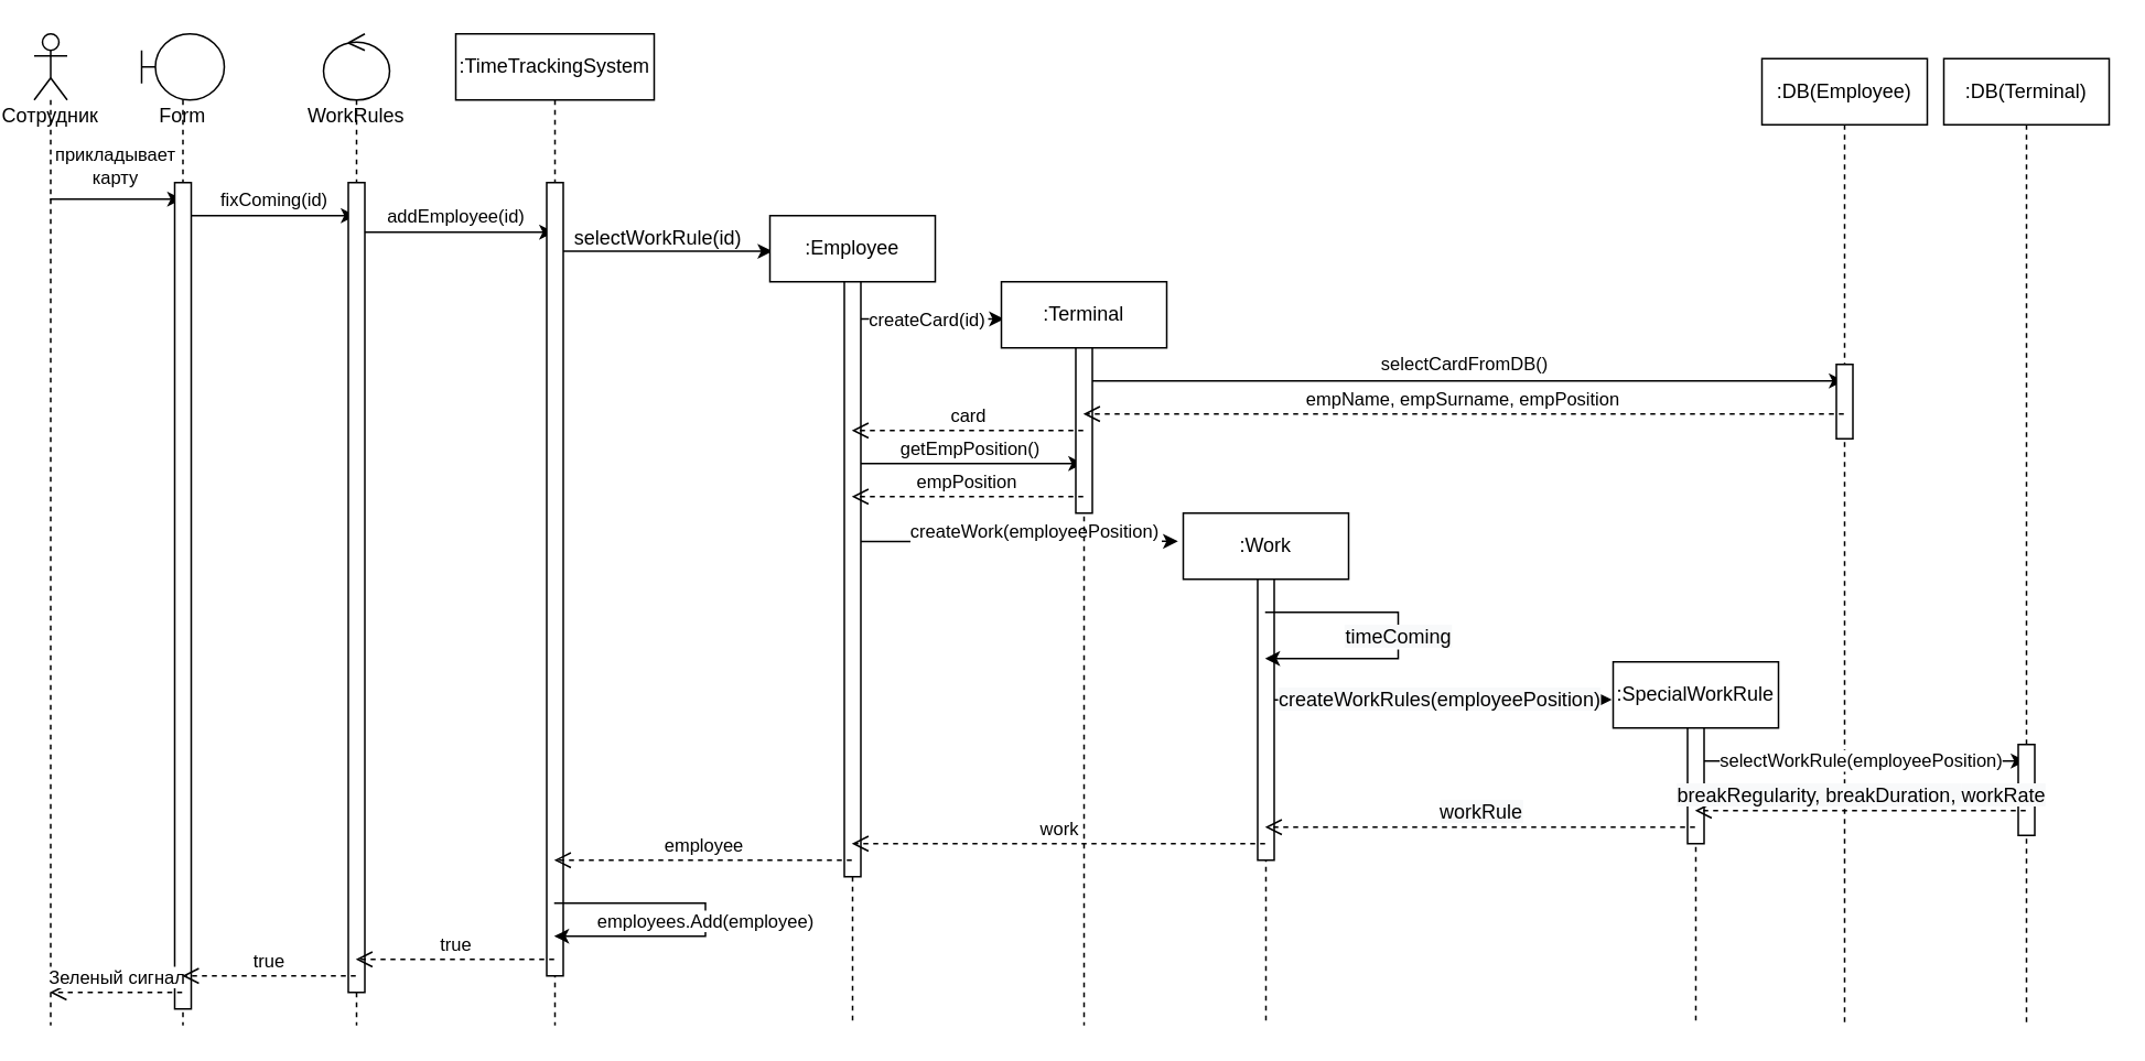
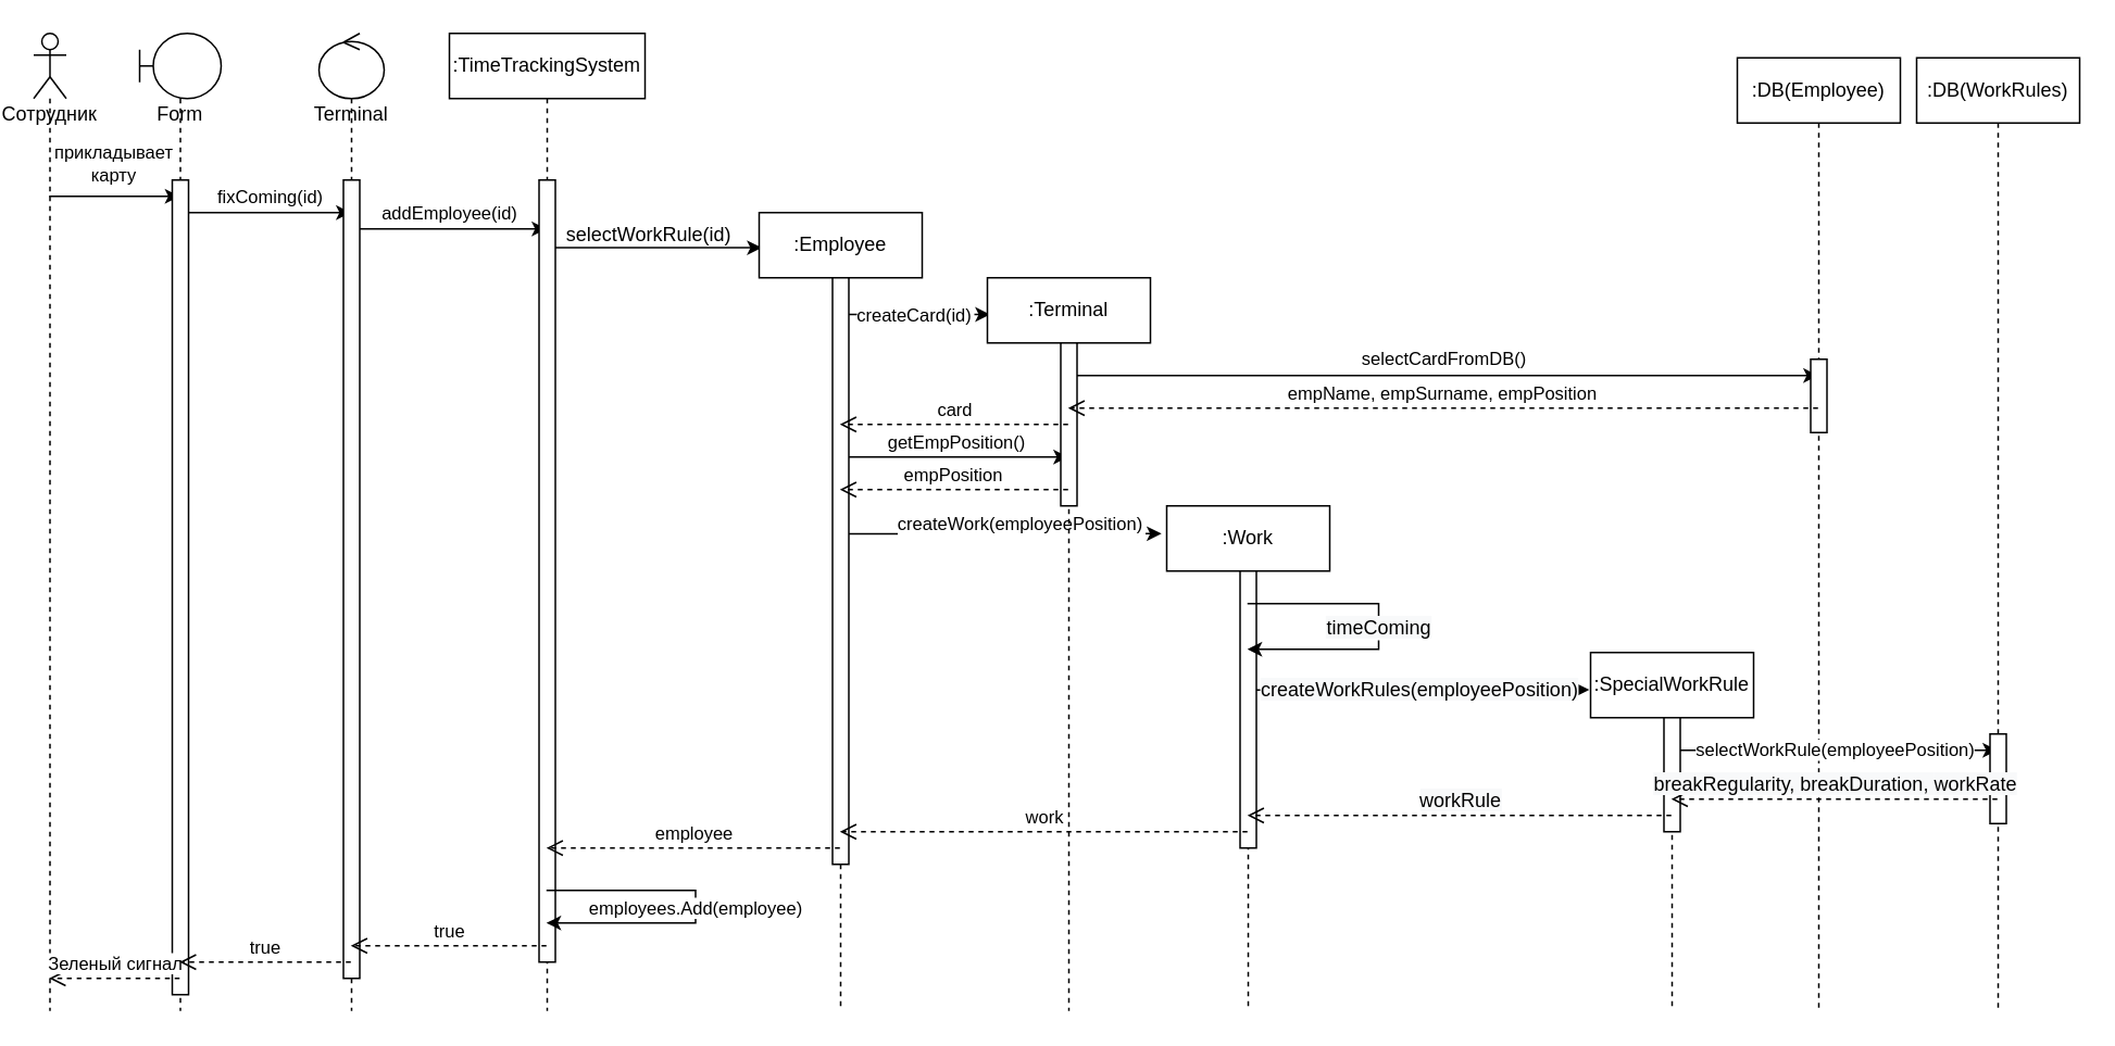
- <mxCell id="38" value=":DB(Terminal)" style="shape=umlLifeline;perimeter=lifelinePerimeter;whiteSpace=wrap;html=1;container=1;collapsible=0;recursiveResize=0;outlineConnect=0;" vertex="1" parent="1"><mxGeometry x="1175" y="35" width="100" height="585" as="geometry" /></mxCell>
+ <mxCell id="38" value=":DB(WorkRules)" style="shape=umlLifeline;perimeter=lifelinePerimeter;whiteSpace=wrap;html=1;container=1;collapsible=0;recursiveResize=0;outlineConnect=0;" vertex="1" parent="1"><mxGeometry x="1175" y="35" width="100" height="585" as="geometry" /></mxCell>
- <mxCell id="8" value="WorkRules" style="shape=umlLifeline;participant=umlControl;perimeter=lifelinePerimeter;whiteSpace=wrap;html=1;container=1;collapsible=0;recursiveResize=0;verticalAlign=top;spacingTop=36;outlineConnect=0;" vertex="1" parent="1"><mxGeometry x="195" y="20" width="40" height="600" as="geometry" /></mxCell>
+ <mxCell id="8" value="Terminal" style="shape=umlLifeline;participant=umlControl;perimeter=lifelinePerimeter;whiteSpace=wrap;html=1;container=1;collapsible=0;recursiveResize=0;verticalAlign=top;spacingTop=36;outlineConnect=0;" vertex="1" parent="1"><mxGeometry x="195" y="20" width="40" height="600" as="geometry" /></mxCell>
